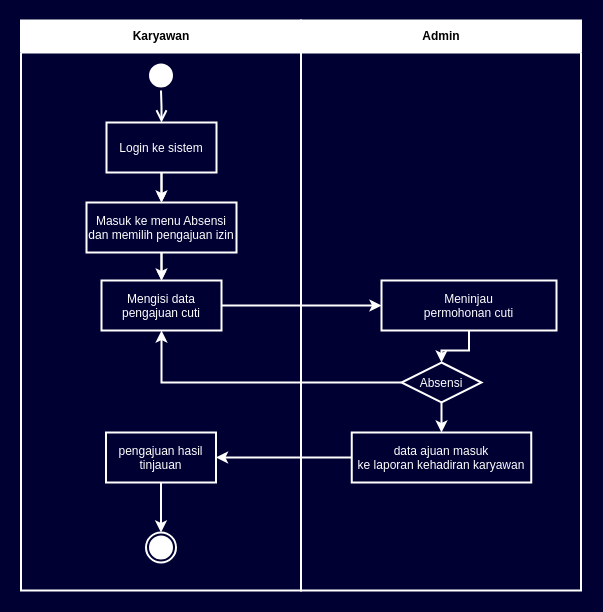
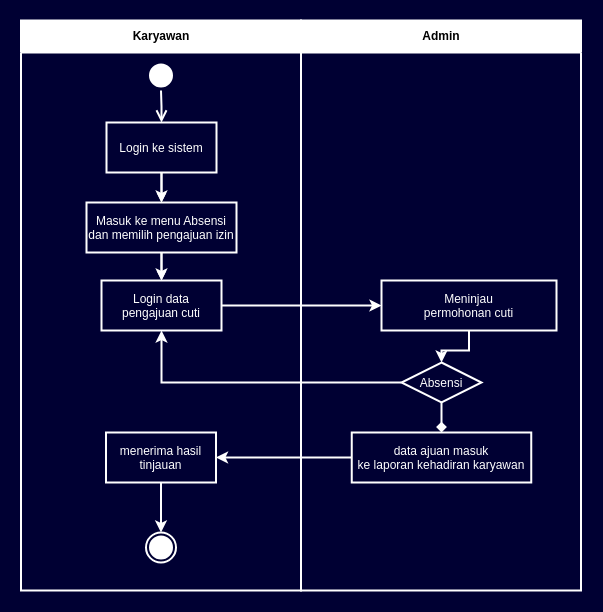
- <mxCell id="10" value="Mengisi data&#10;pengajuan cuti" style="strokeColor=#FFFFFF;fontColor=#FFFFFF;fillColor=none;strokeWidth=2;" parent="2" vertex="1"><mxGeometry x="80.5" y="260" width="120" height="50" as="geometry" /></mxCell>
+ <mxCell id="10" value="Login data&#10;pengajuan cuti" style="strokeColor=#FFFFFF;fontColor=#FFFFFF;fillColor=none;strokeWidth=2;" parent="2" vertex="1"><mxGeometry x="80.5" y="260" width="120" height="50" as="geometry" /></mxCell>
- <mxCell id="16" style="edgeStyle=orthogonalEdgeStyle;rounded=0;orthogonalLoop=1;jettySize=auto;html=1;exitX=0.5;exitY=1;exitDx=0;exitDy=0;entryX=0.5;entryY=0;entryDx=0;entryDy=0;strokeColor=#FFFFFF;strokeWidth=2;" edge="1" parent="15" source="17" target="20"><mxGeometry relative="1" as="geometry" /></mxCell>
+ <mxCell id="16" style="edgeStyle=orthogonalEdgeStyle;rounded=0;orthogonalLoop=1;jettySize=auto;html=1;exitX=0.5;exitY=1;exitDx=0;exitDy=0;entryX=0.5;entryY=0;entryDx=0;entryDy=0;strokeColor=#FFFFFF;strokeWidth=2;endArrow=diamond;" edge="1" parent="15" source="17" target="20"><mxGeometry relative="1" as="geometry" /></mxCell>
- <mxCell id="13" value="pengajuan hasil&#10;tinjauan" style="strokeColor=#FFFFFF;fontColor=#FFFFFF;fillColor=none;strokeWidth=2;" vertex="1" parent="2"><mxGeometry x="85" y="412" width="110" height="50" as="geometry" /></mxCell>
+ <mxCell id="13" value="menerima hasil&#10;tinjauan" style="strokeColor=#FFFFFF;fontColor=#FFFFFF;fillColor=none;strokeWidth=2;" vertex="1" parent="2"><mxGeometry x="85" y="412" width="110" height="50" as="geometry" /></mxCell>
